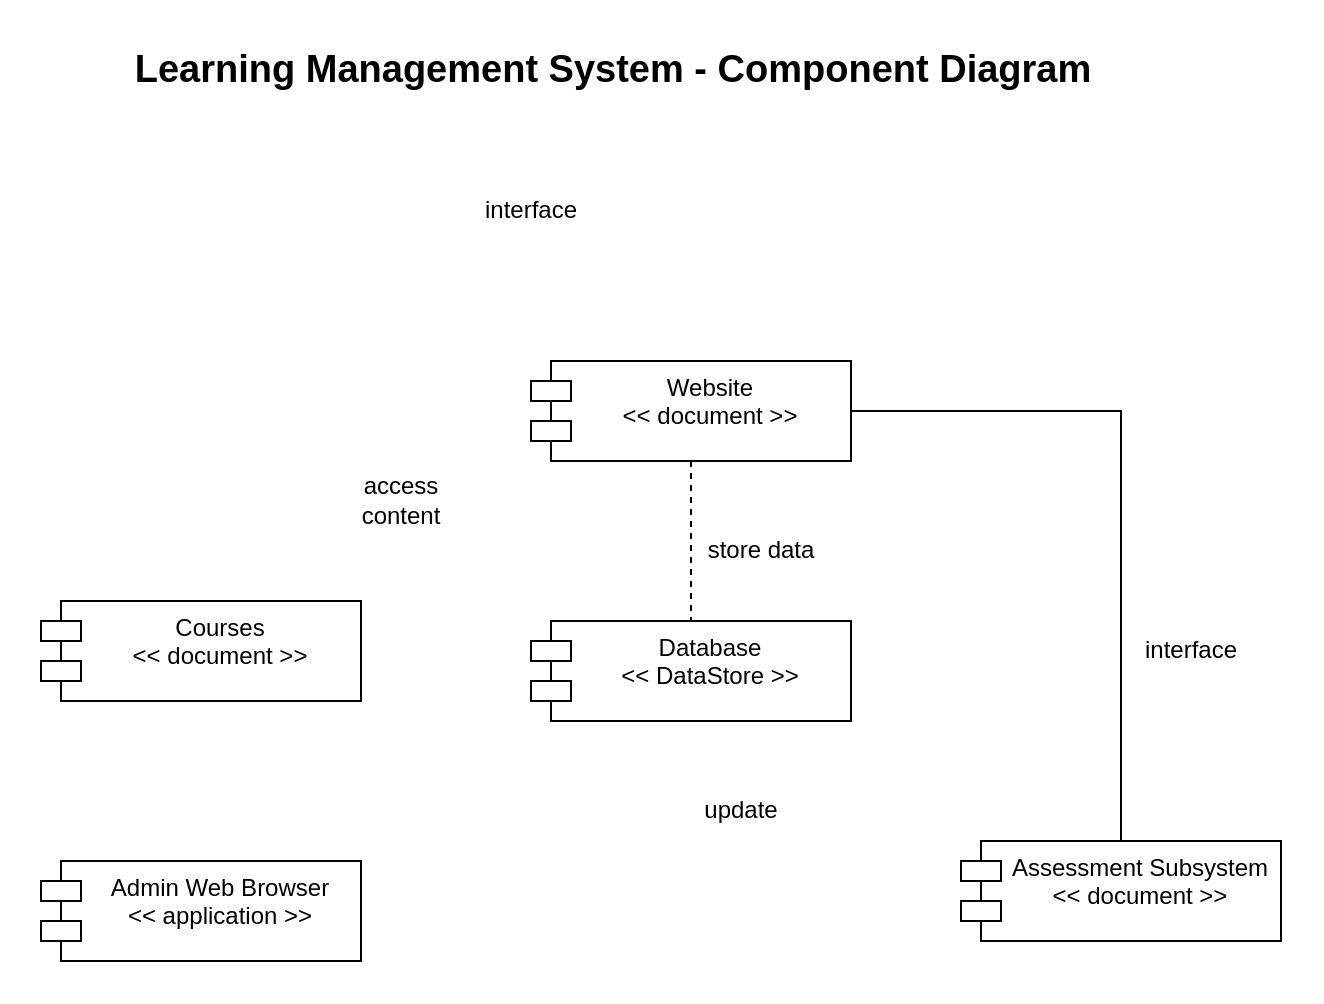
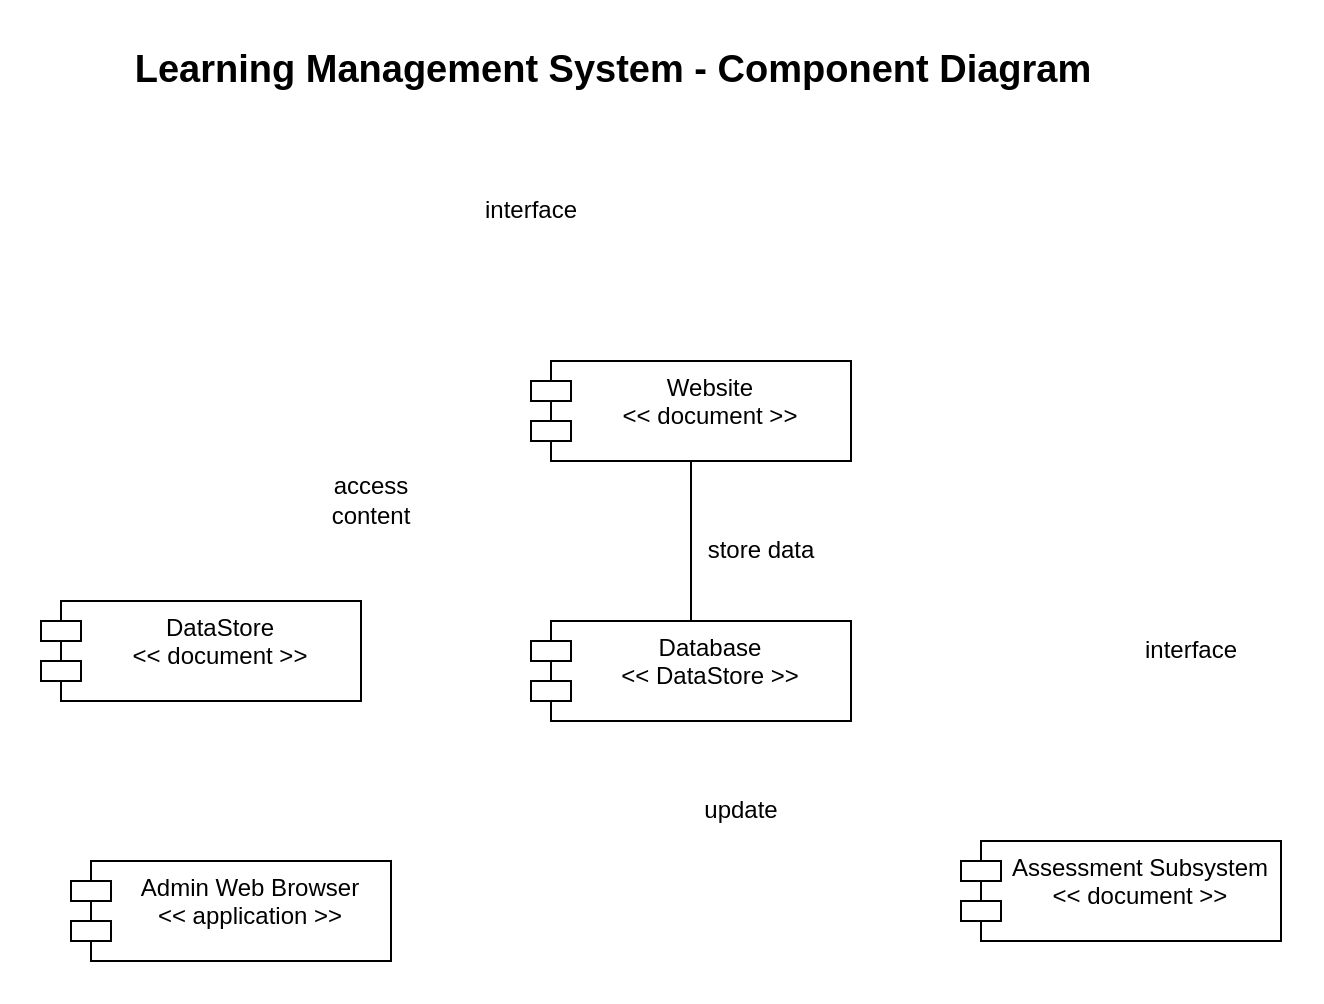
- <mxCell id="4" value="" style="edgeStyle=orthogonalEdgeStyle;rounded=0;orthogonalLoop=1;jettySize=auto;html=1;endArrow=none;endFill=0;" edge="1" parent="1" source="5" target="9"><mxGeometry relative="1" as="geometry" /></mxCell>
- <mxCell id="11" value="access&lt;div&gt;content&lt;/div&gt;" style="text;html=1;align=center;verticalAlign=middle;resizable=0;points=[];autosize=1;strokeColor=none;fillColor=none;" vertex="1" parent="1"><mxGeometry x="170" y="230" width="60" height="40" as="geometry" /></mxCell>
+ <mxCell id="11" value="access&lt;div&gt;content&lt;/div&gt;" style="text;html=1;align=center;verticalAlign=middle;resizable=0;points=[];autosize=1;strokeColor=none;fillColor=none;" vertex="1" parent="1"><mxGeometry x="155" y="230" width="60" height="40" as="geometry" /></mxCell>
- <mxCell id="3" value="" style="edgeStyle=orthogonalEdgeStyle;rounded=0;orthogonalLoop=1;jettySize=auto;html=1;strokeColor=default;endArrow=none;endFill=0;dashed=1;" edge="1" parent="1" source="5" target="7"><mxGeometry relative="1" as="geometry" /></mxCell>
+ <mxCell id="3" value="" style="edgeStyle=orthogonalEdgeStyle;rounded=0;orthogonalLoop=1;jettySize=auto;html=1;strokeColor=default;endArrow=none;endFill=0;" edge="1" parent="1" source="5" target="7"><mxGeometry relative="1" as="geometry" /></mxCell>
- <mxCell id="6" value="&lt;div&gt;Courses&lt;/div&gt;&lt;div&gt;&amp;lt;&amp;lt; document &amp;gt;&amp;gt;&lt;/div&gt;" style="shape=module;align=left;spacingLeft=20;align=center;verticalAlign=top;whiteSpace=wrap;html=1;" vertex="1" parent="1"><mxGeometry x="20" y="300" width="160" height="50" as="geometry" /></mxCell>
+ <mxCell id="6" value="&lt;div&gt;DataStore&lt;/div&gt;&lt;div&gt;&amp;lt;&amp;lt; document &amp;gt;&amp;gt;&lt;/div&gt;" style="shape=module;align=left;spacingLeft=20;align=center;verticalAlign=top;whiteSpace=wrap;html=1;" vertex="1" parent="1"><mxGeometry x="20" y="300" width="160" height="50" as="geometry" /></mxCell>
- <mxCell id="8" value="&lt;div&gt;&lt;span style=&quot;background-color: initial;&quot;&gt;Admin Web Browser&lt;/span&gt;&lt;/div&gt;&lt;div&gt;&lt;span style=&quot;background-color: initial;&quot;&gt;&amp;lt;&amp;lt; application &amp;gt;&amp;gt;&lt;/span&gt;&lt;br&gt;&lt;/div&gt;" style="shape=module;align=left;spacingLeft=20;align=center;verticalAlign=top;whiteSpace=wrap;html=1;" vertex="1" parent="1"><mxGeometry x="20" y="430" width="160" height="50" as="geometry" /></mxCell>
+ <mxCell id="8" value="&lt;div&gt;&lt;span style=&quot;background-color: initial;&quot;&gt;Admin Web Browser&lt;/span&gt;&lt;/div&gt;&lt;div&gt;&lt;span style=&quot;background-color: initial;&quot;&gt;&amp;lt;&amp;lt; application &amp;gt;&amp;gt;&lt;/span&gt;&lt;br&gt;&lt;/div&gt;" style="shape=module;align=left;spacingLeft=20;align=center;verticalAlign=top;whiteSpace=wrap;html=1;" vertex="1" parent="1"><mxGeometry x="35" y="430" width="160" height="50" as="geometry" /></mxCell>
